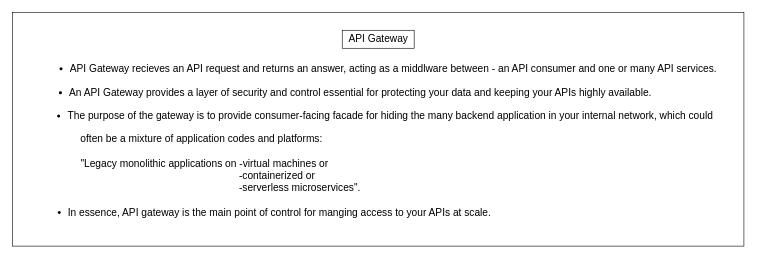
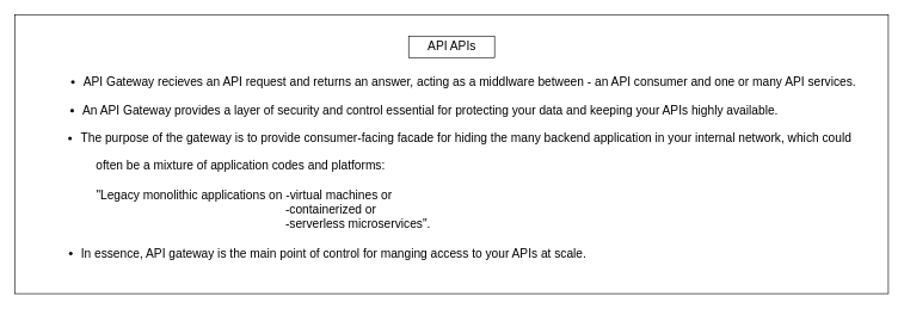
- <mxCell id="3" value="API Gateway&lt;br style=&quot;font-size: 17px;&quot;&gt;" style="text;html=1;align=center;verticalAlign=middle;resizable=0;points=[];autosize=1;strokeColor=default;fillColor=none;fontSize=17;" parent="1" vertex="1"><mxGeometry x="570" y="50" width="120" height="30" as="geometry" /></mxCell>
+ <mxCell id="3" value="API APIs&lt;br style=&quot;font-size: 17px;&quot;&gt;" style="text;html=1;align=center;verticalAlign=middle;resizable=0;points=[];autosize=1;strokeColor=default;fillColor=none;fontSize=17;" parent="1" vertex="1"><mxGeometry x="570" y="50" width="120" height="30" as="geometry" /></mxCell>
